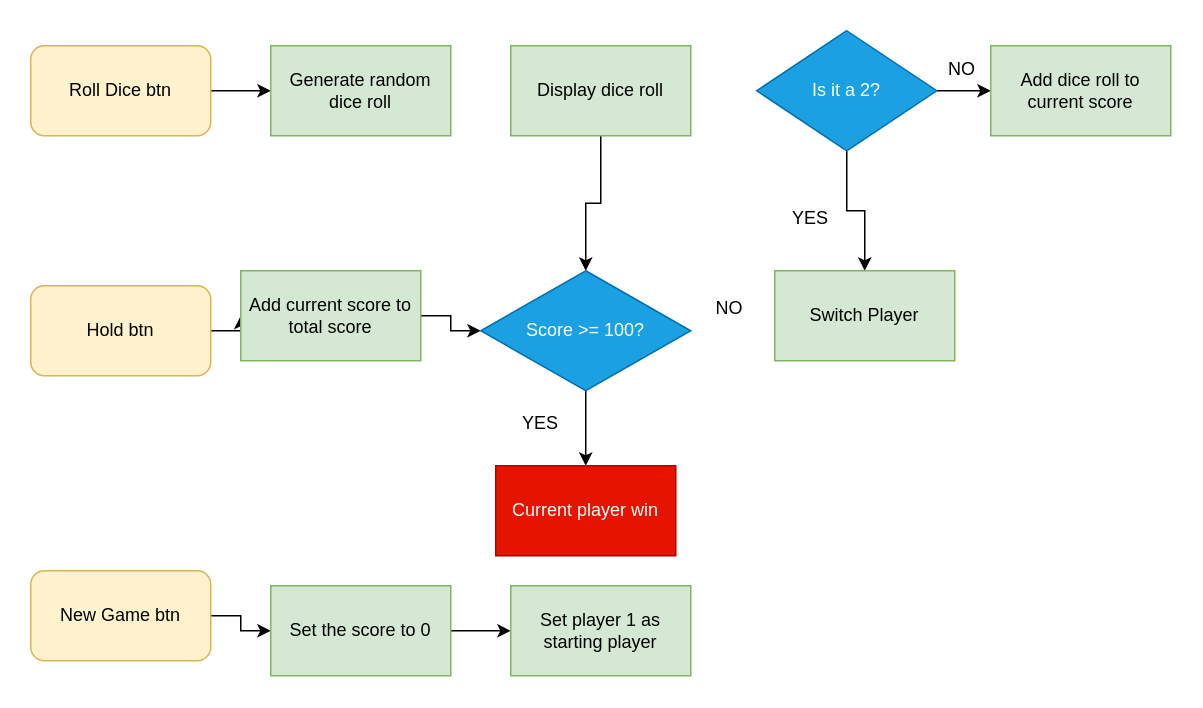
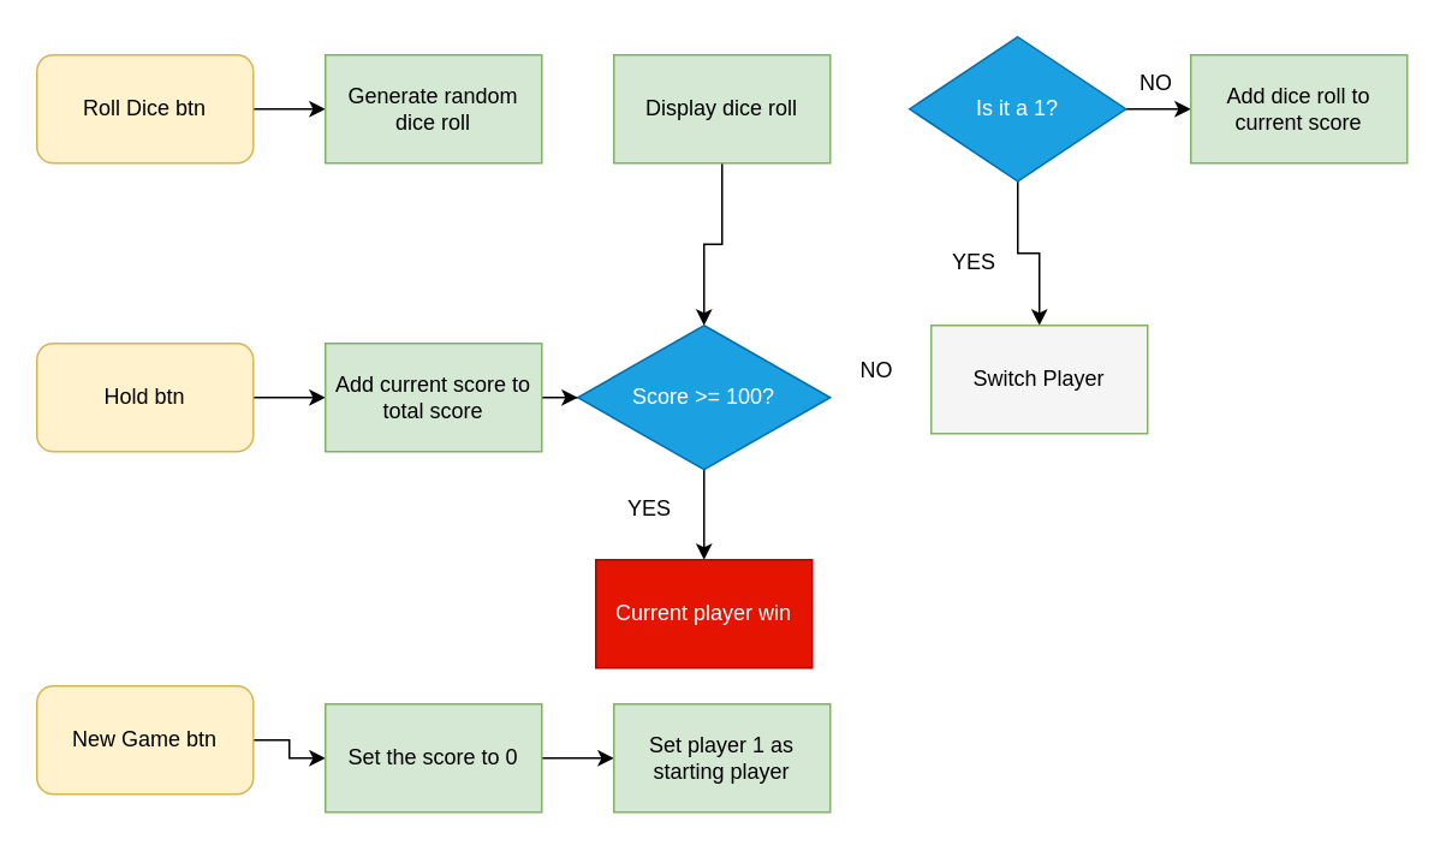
- <mxCell id="13" value="Is it a 2?" style="rhombus;whiteSpace=wrap;html=1;rounded=0;fillColor=#1ba1e2;strokeColor=#006EAF;fontColor=#ffffff;" vertex="1" parent="1"><mxGeometry x="504" y="20" width="120" height="80" as="geometry" /></mxCell>
+ <mxCell id="13" value="Is it a 1?" style="rhombus;whiteSpace=wrap;html=1;rounded=0;fillColor=#1ba1e2;strokeColor=#006EAF;fontColor=#ffffff;" vertex="1" parent="1"><mxGeometry x="504" y="20" width="120" height="80" as="geometry" /></mxCell>
- <mxCell id="17" value="Add current score to total score" style="rounded=0;whiteSpace=wrap;html=1;fillColor=#d5e8d4;strokeColor=#82b366;" vertex="1" parent="1"><mxGeometry x="160" y="180" width="120" height="60" as="geometry" /></mxCell>
+ <mxCell id="17" value="Add current score to total score" style="rounded=0;whiteSpace=wrap;html=1;fillColor=#d5e8d4;strokeColor=#82b366;" vertex="1" parent="1"><mxGeometry x="180" y="190" width="120" height="60" as="geometry" /></mxCell>
- <mxCell id="20" value="Switch Player" style="whiteSpace=wrap;html=1;fillColor=#d5e8d4;strokeColor=#82b366;rounded=0;" vertex="1" parent="1"><mxGeometry x="516" y="180" width="120" height="60" as="geometry" /></mxCell>
+ <mxCell id="20" value="Switch Player" style="whiteSpace=wrap;html=1;fillColor=#f5f5f5;strokeColor=#82b366;rounded=0;" vertex="1" parent="1"><mxGeometry x="516" y="180" width="120" height="60" as="geometry" /></mxCell>
